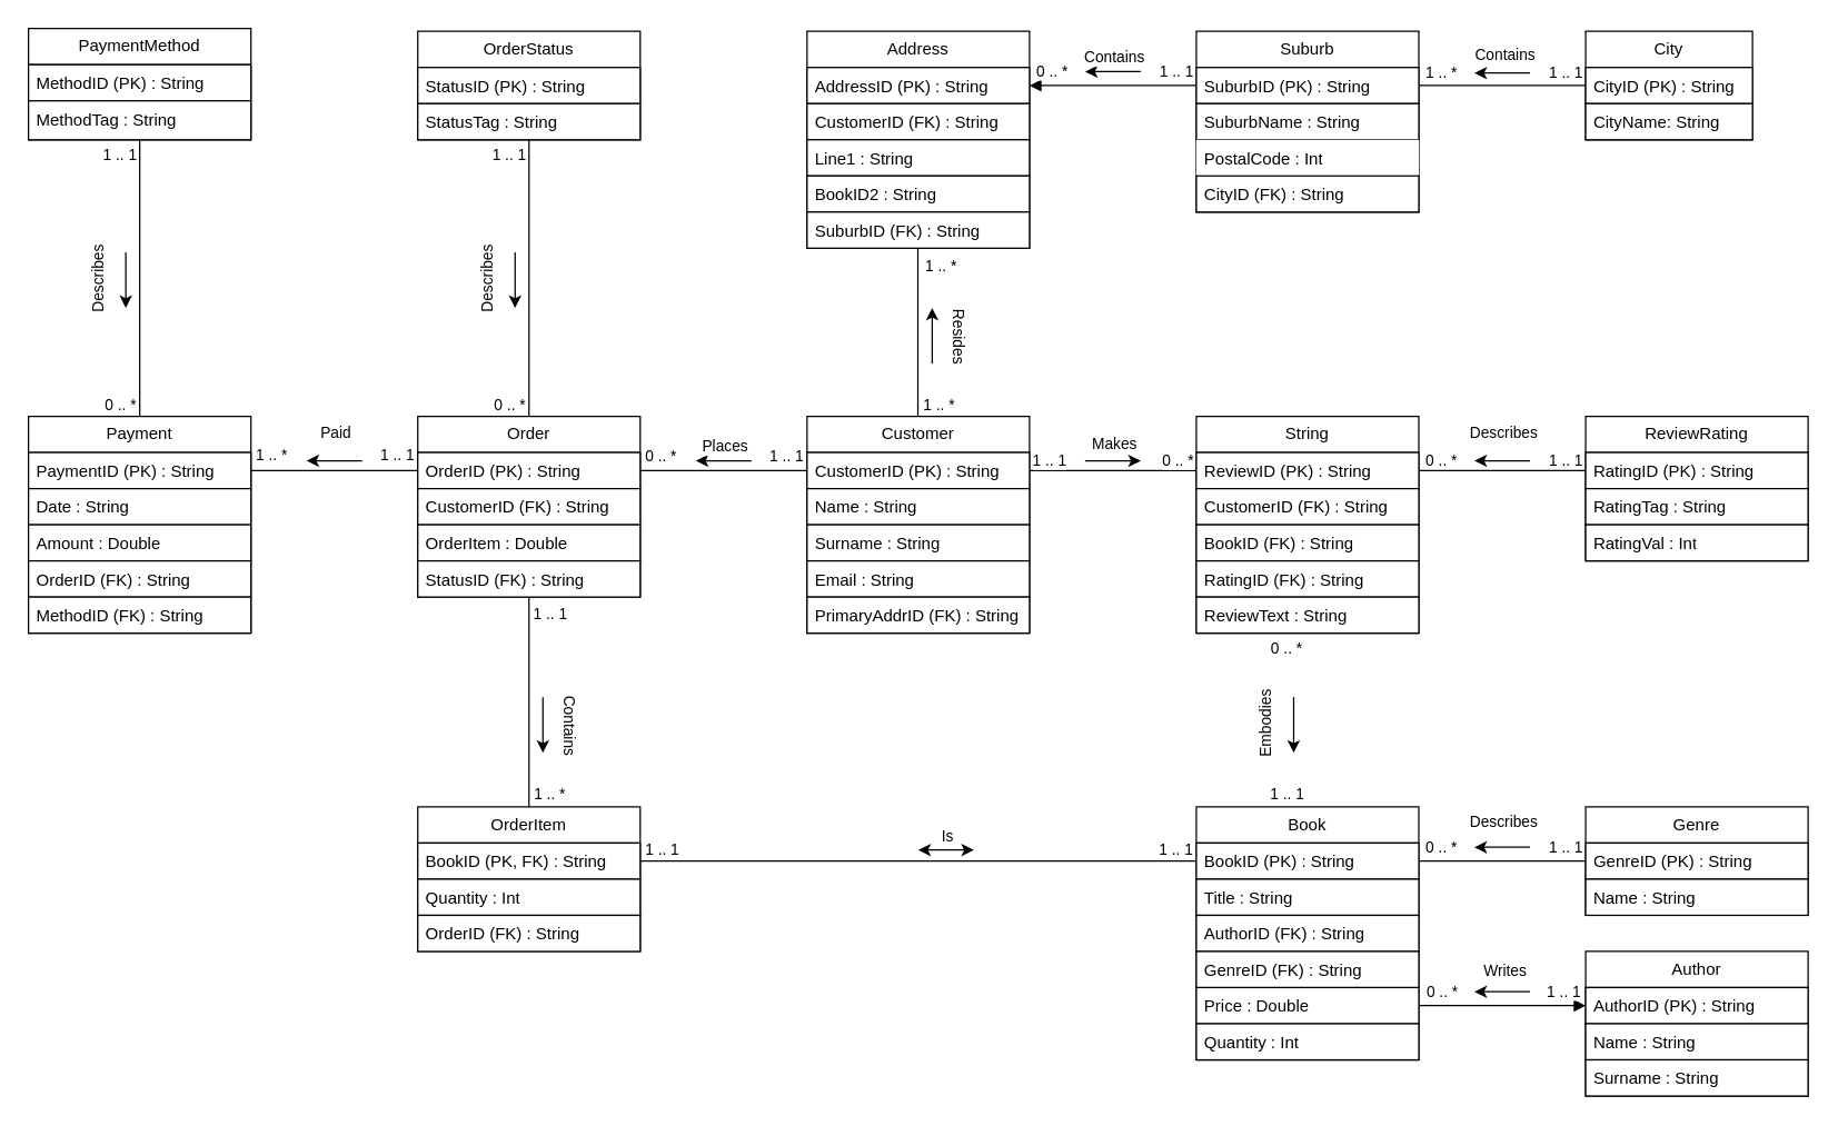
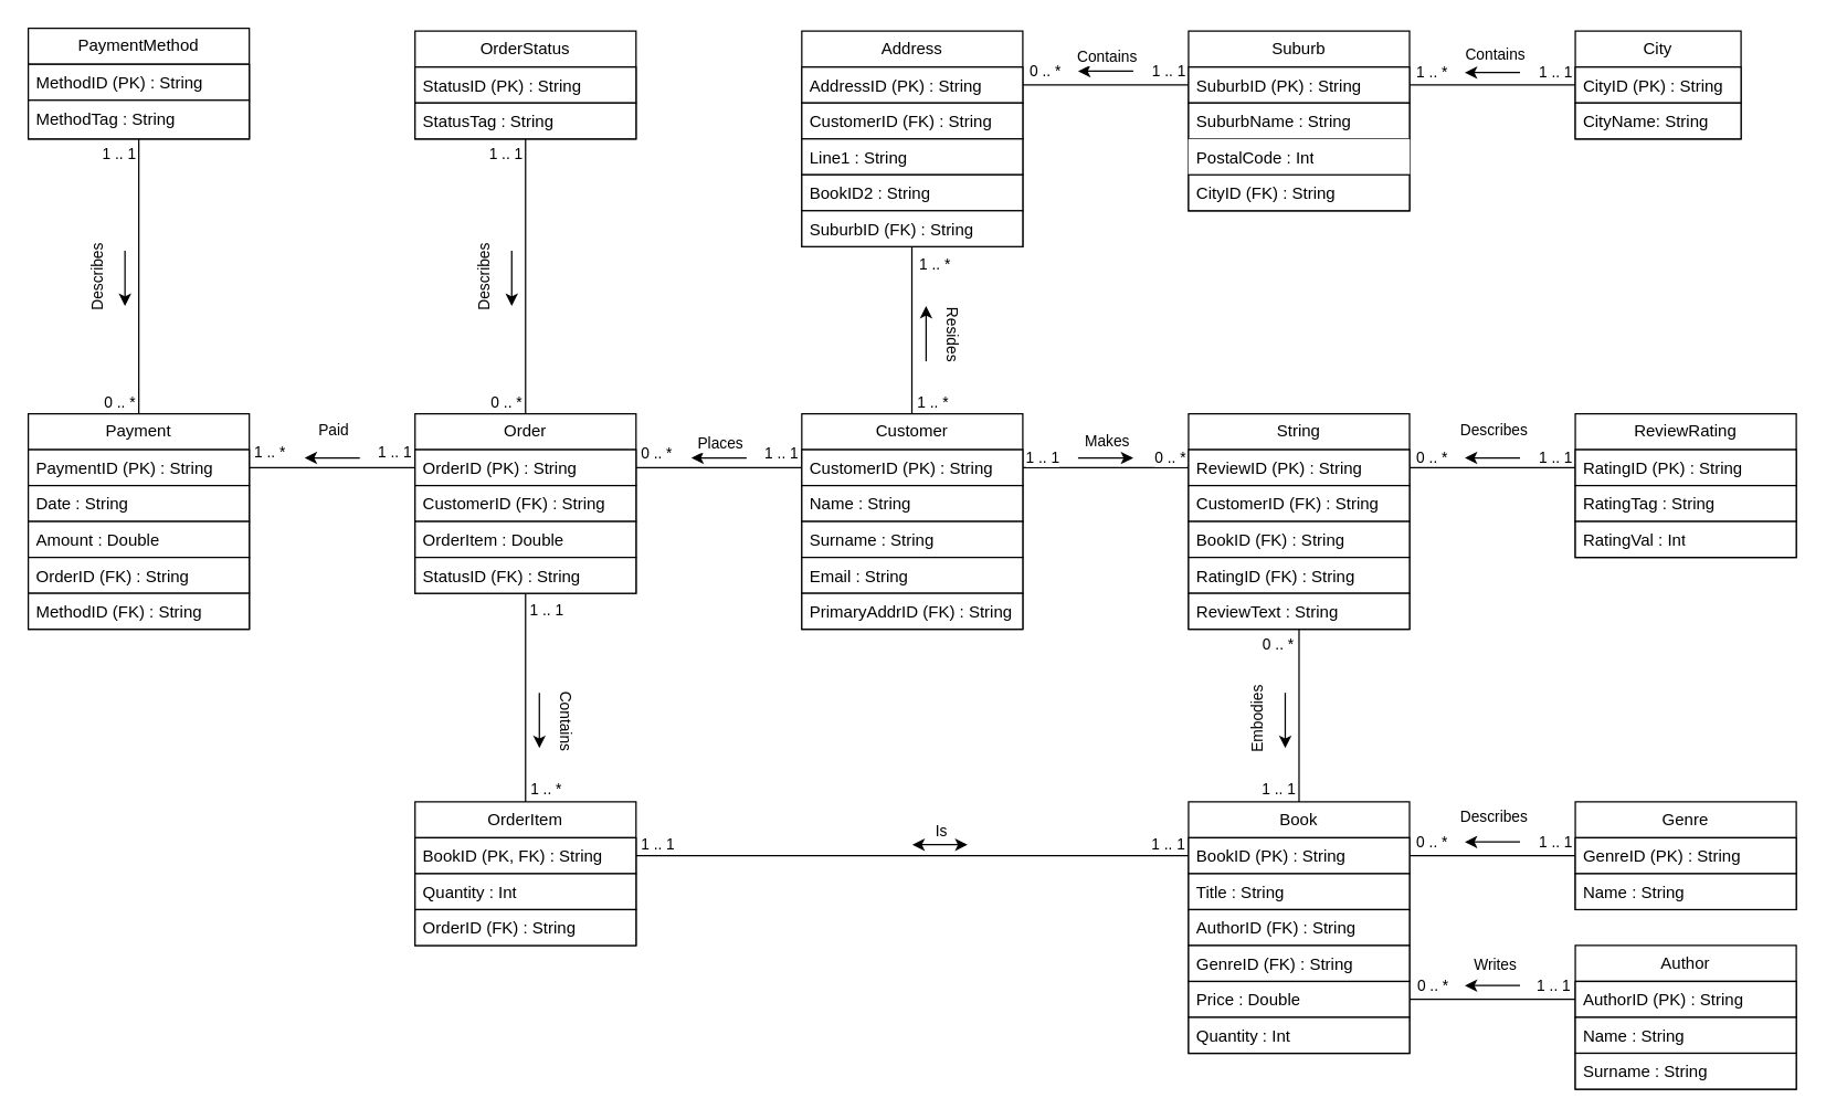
- <mxCell id="33" style="edgeStyle=orthogonalEdgeStyle;rounded=0;orthogonalLoop=1;jettySize=auto;html=1;exitX=0;exitY=0.5;exitDx=0;exitDy=0;entryX=1;entryY=0.5;entryDx=0;entryDy=0;startArrow=none;startFill=0;endArrow=block;" parent="1" source="39" target="28" edge="1"><mxGeometry relative="1" as="geometry" /></mxCell>
+ <mxCell id="33" style="edgeStyle=orthogonalEdgeStyle;rounded=0;orthogonalLoop=1;jettySize=auto;html=1;exitX=0;exitY=0.5;exitDx=0;exitDy=0;entryX=1;entryY=0.5;entryDx=0;entryDy=0;startArrow=none;startFill=0;endArrow=none;" parent="1" source="39" target="28" edge="1"><mxGeometry relative="1" as="geometry" /></mxCell>
+ <mxCell id="119" style="edgeStyle=orthogonalEdgeStyle;rounded=0;orthogonalLoop=1;jettySize=auto;html=1;exitX=0.5;exitY=1;exitDx=0;exitDy=0;entryX=0.5;entryY=0;entryDx=0;entryDy=0;endArrow=none;startFill=0;" parent="1" source="21" target="3" edge="1"><mxGeometry relative="1" as="geometry" /></mxCell>
- <mxCell id="63" value="" style="edgeStyle=orthogonalEdgeStyle;rounded=0;orthogonalLoop=1;jettySize=auto;html=1;entryX=0;entryY=0.5;entryDx=0;entryDy=0;labelPosition=center;verticalLabelPosition=top;align=center;verticalAlign=bottom;endArrow=block;startFill=0;exitX=1;exitY=0.5;exitDx=0;exitDy=0;" parent="1" source="8" target="47" edge="1"><mxGeometry relative="1" as="geometry"><mxPoint x="1030" y="709" as="sourcePoint" /></mxGeometry></mxCell>
+ <mxCell id="63" value="" style="edgeStyle=orthogonalEdgeStyle;rounded=0;orthogonalLoop=1;jettySize=auto;html=1;entryX=0;entryY=0.5;entryDx=0;entryDy=0;labelPosition=center;verticalLabelPosition=top;align=center;verticalAlign=bottom;endArrow=none;startFill=0;exitX=1;exitY=0.5;exitDx=0;exitDy=0;" parent="1" source="8" target="47" edge="1"><mxGeometry relative="1" as="geometry"><mxPoint x="1030" y="709" as="sourcePoint" /></mxGeometry></mxCell>
